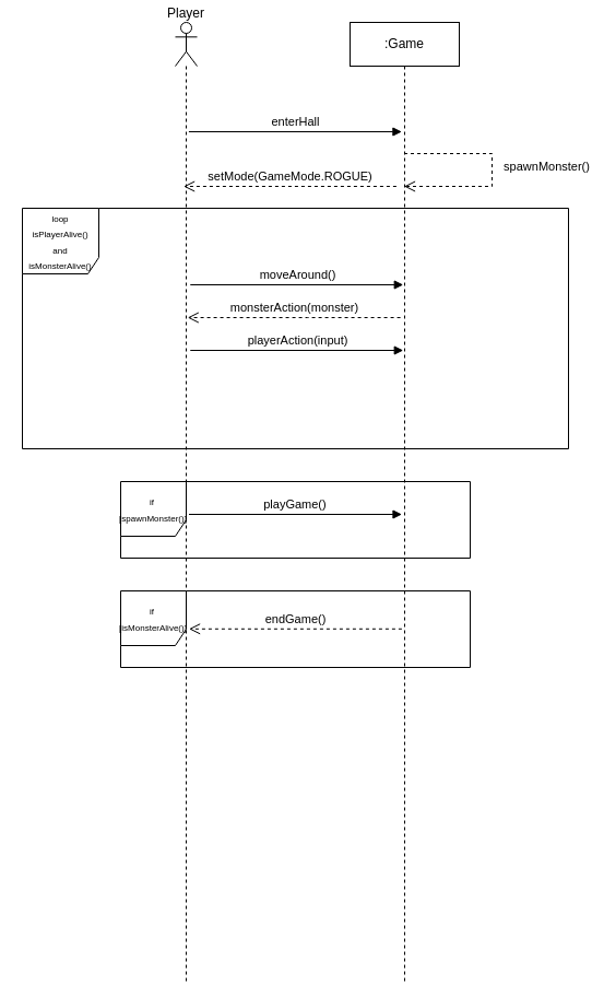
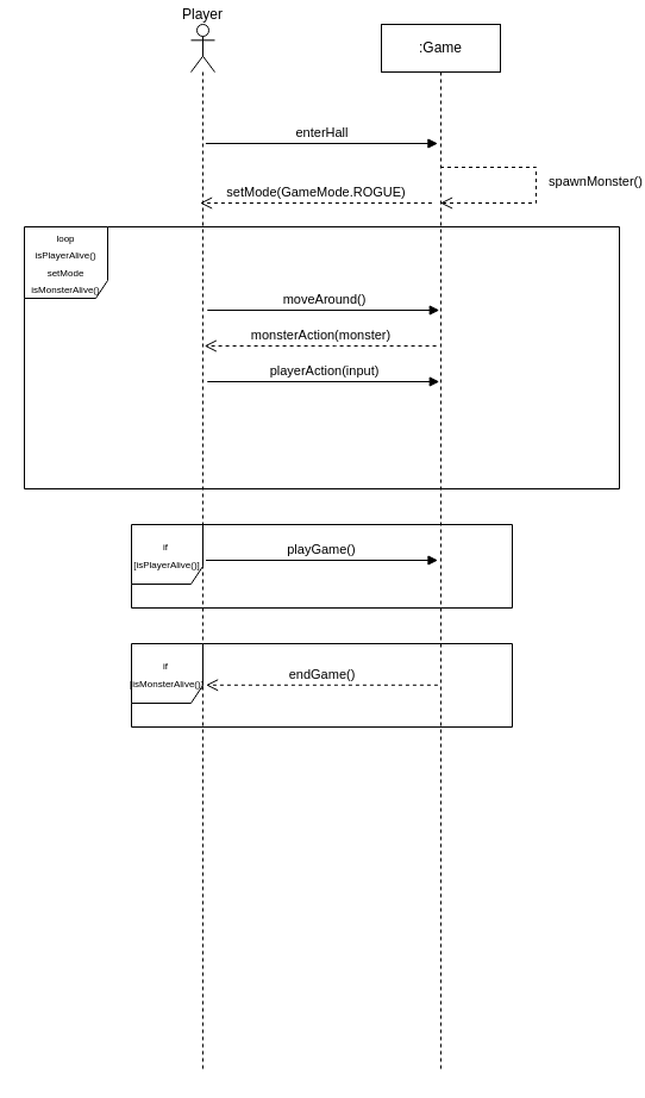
- <mxCell id="5" value="&lt;div&gt;&lt;span style=&quot;font-size: 8px;&quot;&gt;loop&lt;/span&gt;&lt;/div&gt;&lt;span style=&quot;font-size: 8px;&quot;&gt;isPlayerAlive()&lt;/span&gt;&lt;div&gt;&lt;span style=&quot;font-size: 8px;&quot;&gt;and&lt;/span&gt;&lt;/div&gt;&lt;div&gt;&lt;span style=&quot;font-size: 8px;&quot;&gt;isMonsterAlive()&lt;/span&gt;&lt;/div&gt;" style="shape=umlFrame;whiteSpace=wrap;html=1;pointerEvents=0;width=70;height=60;" parent="1" vertex="1"><mxGeometry x="20" y="190" width="500" height="220" as="geometry" /></mxCell>
+ <mxCell id="5" value="&lt;div&gt;&lt;span style=&quot;font-size: 8px;&quot;&gt;loop&lt;/span&gt;&lt;/div&gt;&lt;span style=&quot;font-size: 8px;&quot;&gt;isPlayerAlive()&lt;/span&gt;&lt;div&gt;&lt;span style=&quot;font-size: 8px;&quot;&gt;setMode&lt;/span&gt;&lt;/div&gt;&lt;div&gt;&lt;span style=&quot;font-size: 8px;&quot;&gt;isMonsterAlive()&lt;/span&gt;&lt;/div&gt;" style="shape=umlFrame;whiteSpace=wrap;html=1;pointerEvents=0;width=70;height=60;" parent="1" vertex="1"><mxGeometry x="20" y="190" width="500" height="220" as="geometry" /></mxCell>
- <mxCell id="11" value="&lt;span style=&quot;font-size: 8px;&quot;&gt;if&amp;nbsp;&lt;/span&gt;&lt;div&gt;&lt;span style=&quot;font-size: 8px;&quot;&gt;[spawnMonster()]&lt;/span&gt;&lt;/div&gt;" style="shape=umlFrame;whiteSpace=wrap;html=1;pointerEvents=0;width=60;height=50;" parent="1" vertex="1"><mxGeometry x="110" y="440" width="320" height="70" as="geometry" /></mxCell>
+ <mxCell id="11" value="&lt;span style=&quot;font-size: 8px;&quot;&gt;if&amp;nbsp;&lt;/span&gt;&lt;div&gt;&lt;span style=&quot;font-size: 8px;&quot;&gt;[isPlayerAlive()]&lt;/span&gt;&lt;/div&gt;" style="shape=umlFrame;whiteSpace=wrap;html=1;pointerEvents=0;width=60;height=50;" parent="1" vertex="1"><mxGeometry x="110" y="440" width="320" height="70" as="geometry" /></mxCell>
